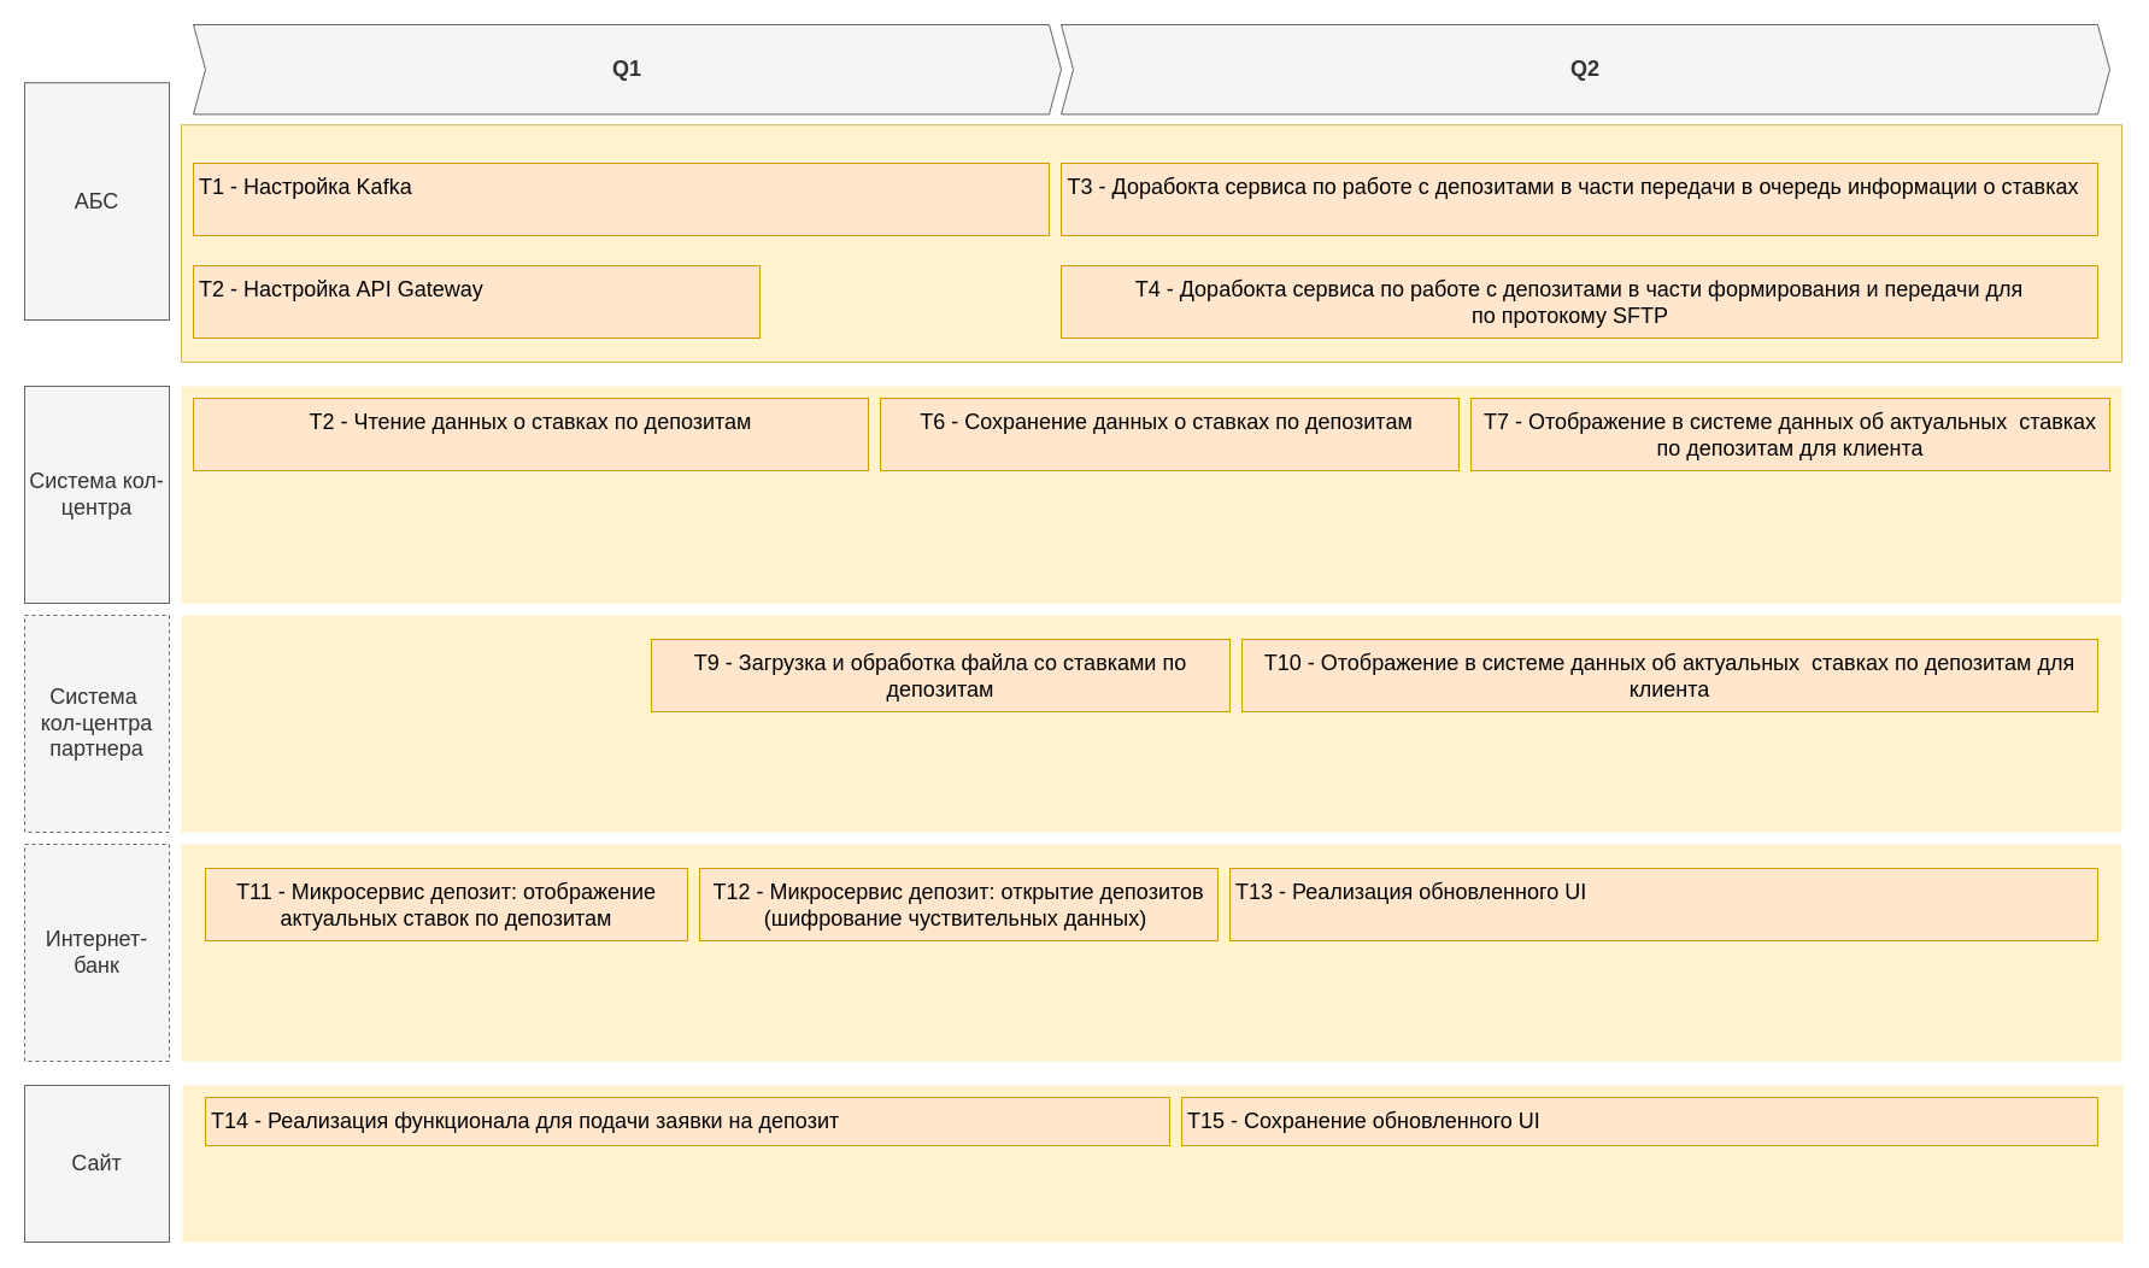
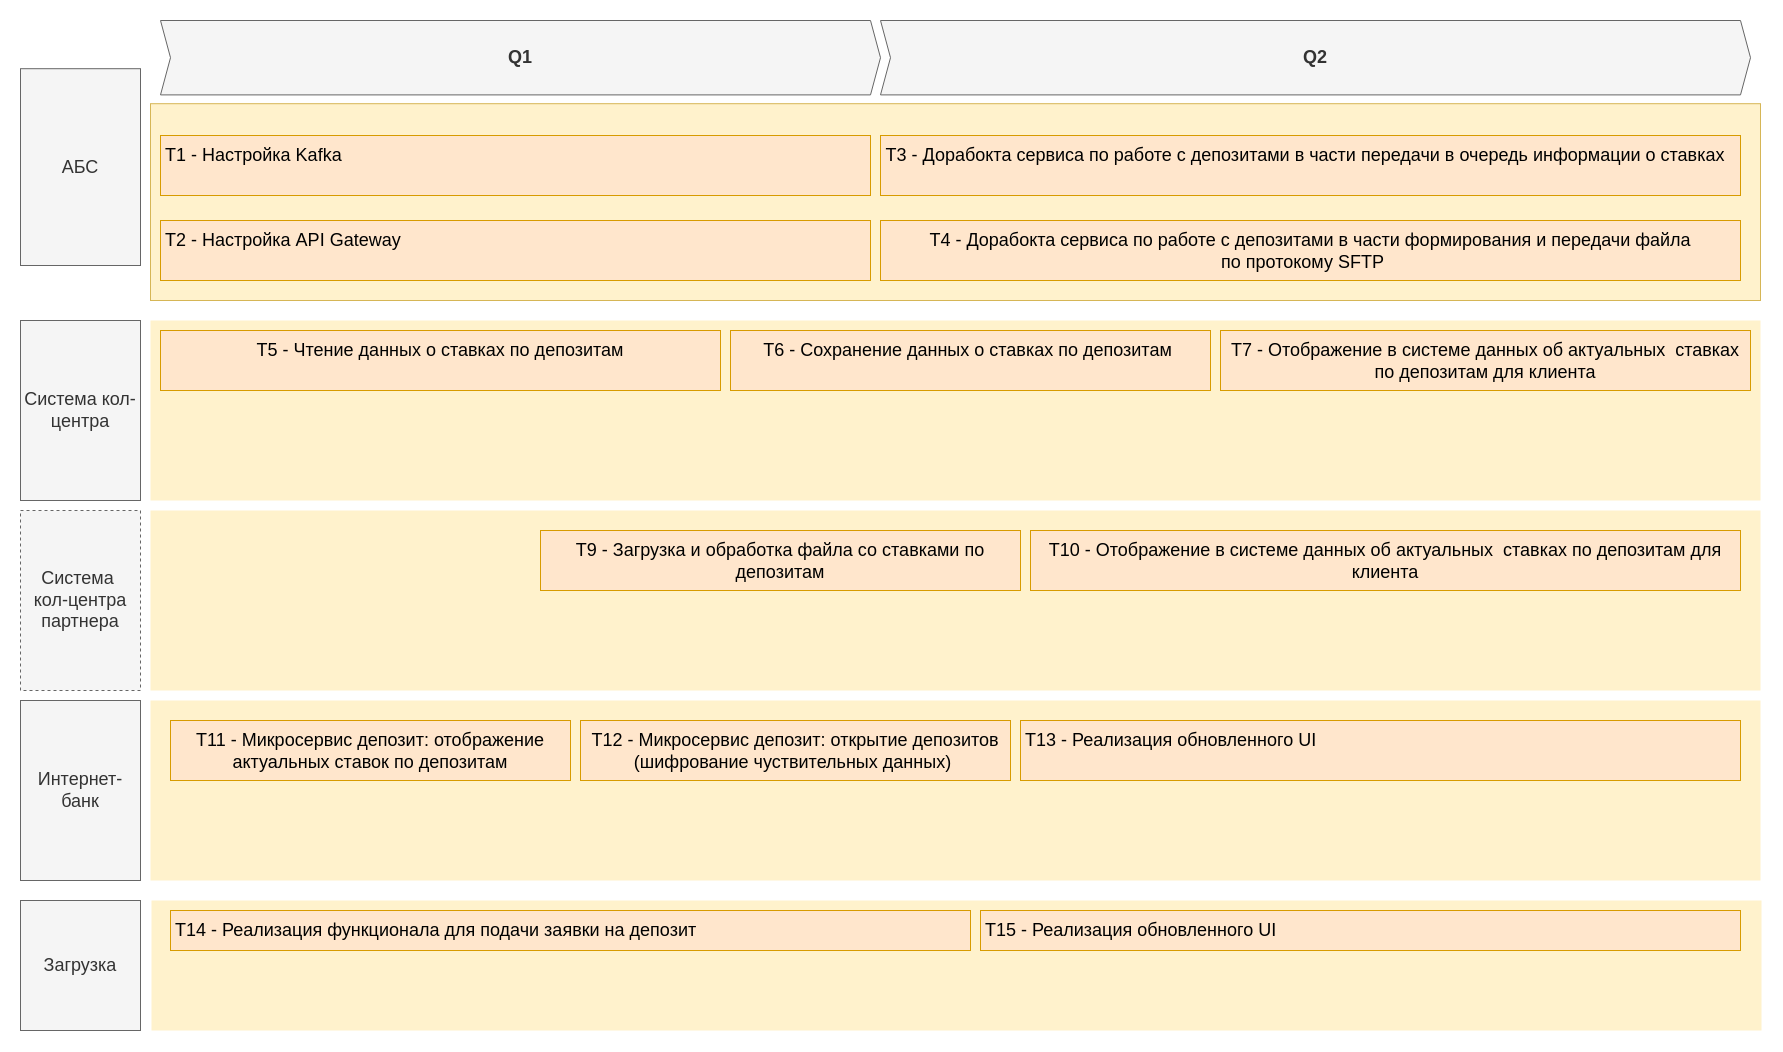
- <mxCell id="27" value="T2 - Настройка API Gateway" style="shape=rect;fillColor=#ffe6cc;strokeColor=#d79b00;fontSize=18;html=1;whiteSpace=wrap;align=left;verticalAlign=top;spacing=5;rounded=0;" vertex="1" parent="1"><mxGeometry x="160" y="220" width="470" height="60" as="geometry" /></mxCell>
+ <mxCell id="27" value="T2 - Настройка API Gateway" style="shape=rect;fillColor=#ffe6cc;strokeColor=#d79b00;fontSize=18;html=1;whiteSpace=wrap;align=left;verticalAlign=top;spacing=5;rounded=0;" vertex="1" parent="1"><mxGeometry x="160" y="220" width="710" height="60" as="geometry" /></mxCell>
- <mxCell id="19" value="&lt;span style=&quot;text-align: left;&quot;&gt;T4 - Дорабокта сервиса по работе с депозитами в части формирования и передачи для по&amp;nbsp;протокому SFTP&amp;nbsp; &amp;nbsp;&lt;/span&gt;" style="shape=rect;fillColor=#ffe6cc;strokeColor=#d79b00;fontSize=18;html=1;whiteSpace=wrap;align=center;verticalAlign=top;spacing=5;rounded=0;" parent="1" vertex="1"><mxGeometry x="880" y="220" width="860" height="60" as="geometry" /></mxCell>
+ <mxCell id="19" value="&lt;span style=&quot;text-align: left;&quot;&gt;T4 - Дорабокта сервиса по работе с депозитами в части формирования и передачи файла по&amp;nbsp;протокому SFTP&amp;nbsp; &amp;nbsp;&lt;/span&gt;" style="shape=rect;fillColor=#ffe6cc;strokeColor=#d79b00;fontSize=18;html=1;whiteSpace=wrap;align=center;verticalAlign=top;spacing=5;rounded=0;" parent="1" vertex="1"><mxGeometry x="880" y="220" width="860" height="60" as="geometry" /></mxCell>
- <mxCell id="10" value="T2 - Чтение данных о ставках по депозитам" style="shape=rect;fillColor=#ffe6cc;strokeColor=#d79b00;fontSize=18;html=1;whiteSpace=wrap;align=center;verticalAlign=top;spacing=5;rounded=0;" parent="1" vertex="1"><mxGeometry x="160" y="330" width="560" height="60" as="geometry" /></mxCell>
+ <mxCell id="10" value="T5 - Чтение данных о ставках по депозитам" style="shape=rect;fillColor=#ffe6cc;strokeColor=#d79b00;fontSize=18;html=1;whiteSpace=wrap;align=center;verticalAlign=top;spacing=5;rounded=0;" parent="1" vertex="1"><mxGeometry x="160" y="330" width="560" height="60" as="geometry" /></mxCell>
- <mxCell id="15" value="Интернет-банк" style="rounded=0;whiteSpace=wrap;html=1;fillColor=#f5f5f5;fontColor=#333333;strokeColor=#666666;fontSize=18;dashed=1;" parent="1" vertex="1"><mxGeometry x="20" y="700" width="120" height="180" as="geometry" /></mxCell>
+ <mxCell id="15" value="Интернет-банк" style="rounded=0;whiteSpace=wrap;html=1;fillColor=#f5f5f5;fontColor=#333333;strokeColor=#666666;fontSize=18;" parent="1" vertex="1"><mxGeometry x="20" y="700" width="120" height="180" as="geometry" /></mxCell>
- <mxCell id="25" value="T15 - Сохранение обновленного UI&amp;nbsp;" style="shape=rect;fillColor=#ffe6cc;strokeColor=#d79b00;fontSize=18;html=1;whiteSpace=wrap;align=left;verticalAlign=top;spacing=5;rounded=0;" parent="1" vertex="1"><mxGeometry x="980" y="910" width="760" height="40" as="geometry" /></mxCell>
+ <mxCell id="25" value="T15 - Реализация обновленного UI&amp;nbsp;" style="shape=rect;fillColor=#ffe6cc;strokeColor=#d79b00;fontSize=18;html=1;whiteSpace=wrap;align=left;verticalAlign=top;spacing=5;rounded=0;" parent="1" vertex="1"><mxGeometry x="980" y="910" width="760" height="40" as="geometry" /></mxCell>
- <mxCell id="21" value="Сайт" style="rounded=0;whiteSpace=wrap;html=1;fillColor=#f5f5f5;fontColor=#333333;strokeColor=#666666;fontSize=18;" parent="1" vertex="1"><mxGeometry x="20" y="900" width="120" height="130" as="geometry" /></mxCell>
+ <mxCell id="21" value="Загрузка" style="rounded=0;whiteSpace=wrap;html=1;fillColor=#f5f5f5;fontColor=#333333;strokeColor=#666666;fontSize=18;" parent="1" vertex="1"><mxGeometry x="20" y="900" width="120" height="130" as="geometry" /></mxCell>
